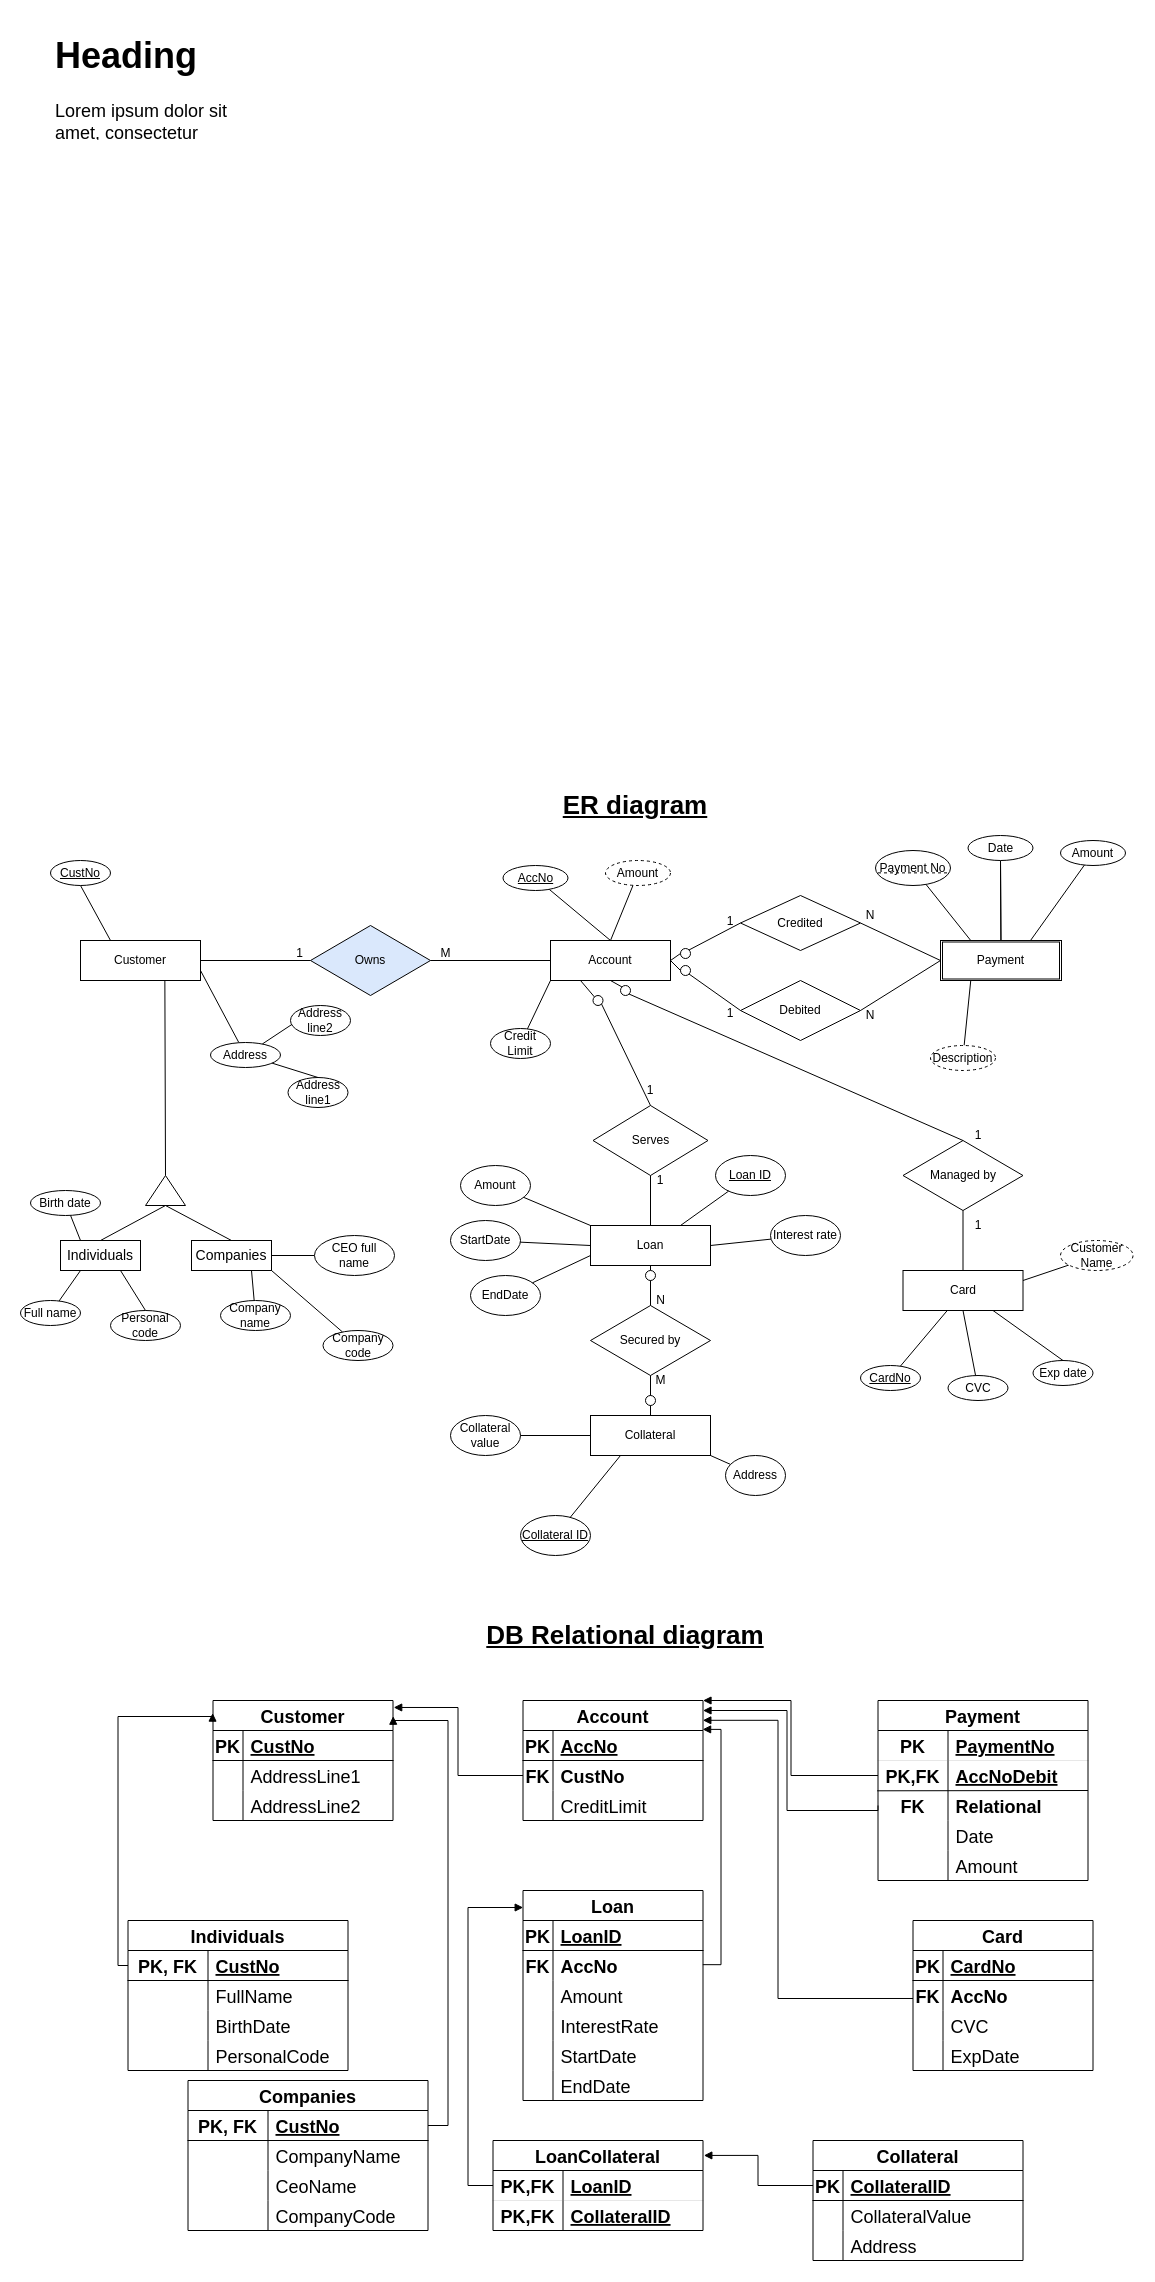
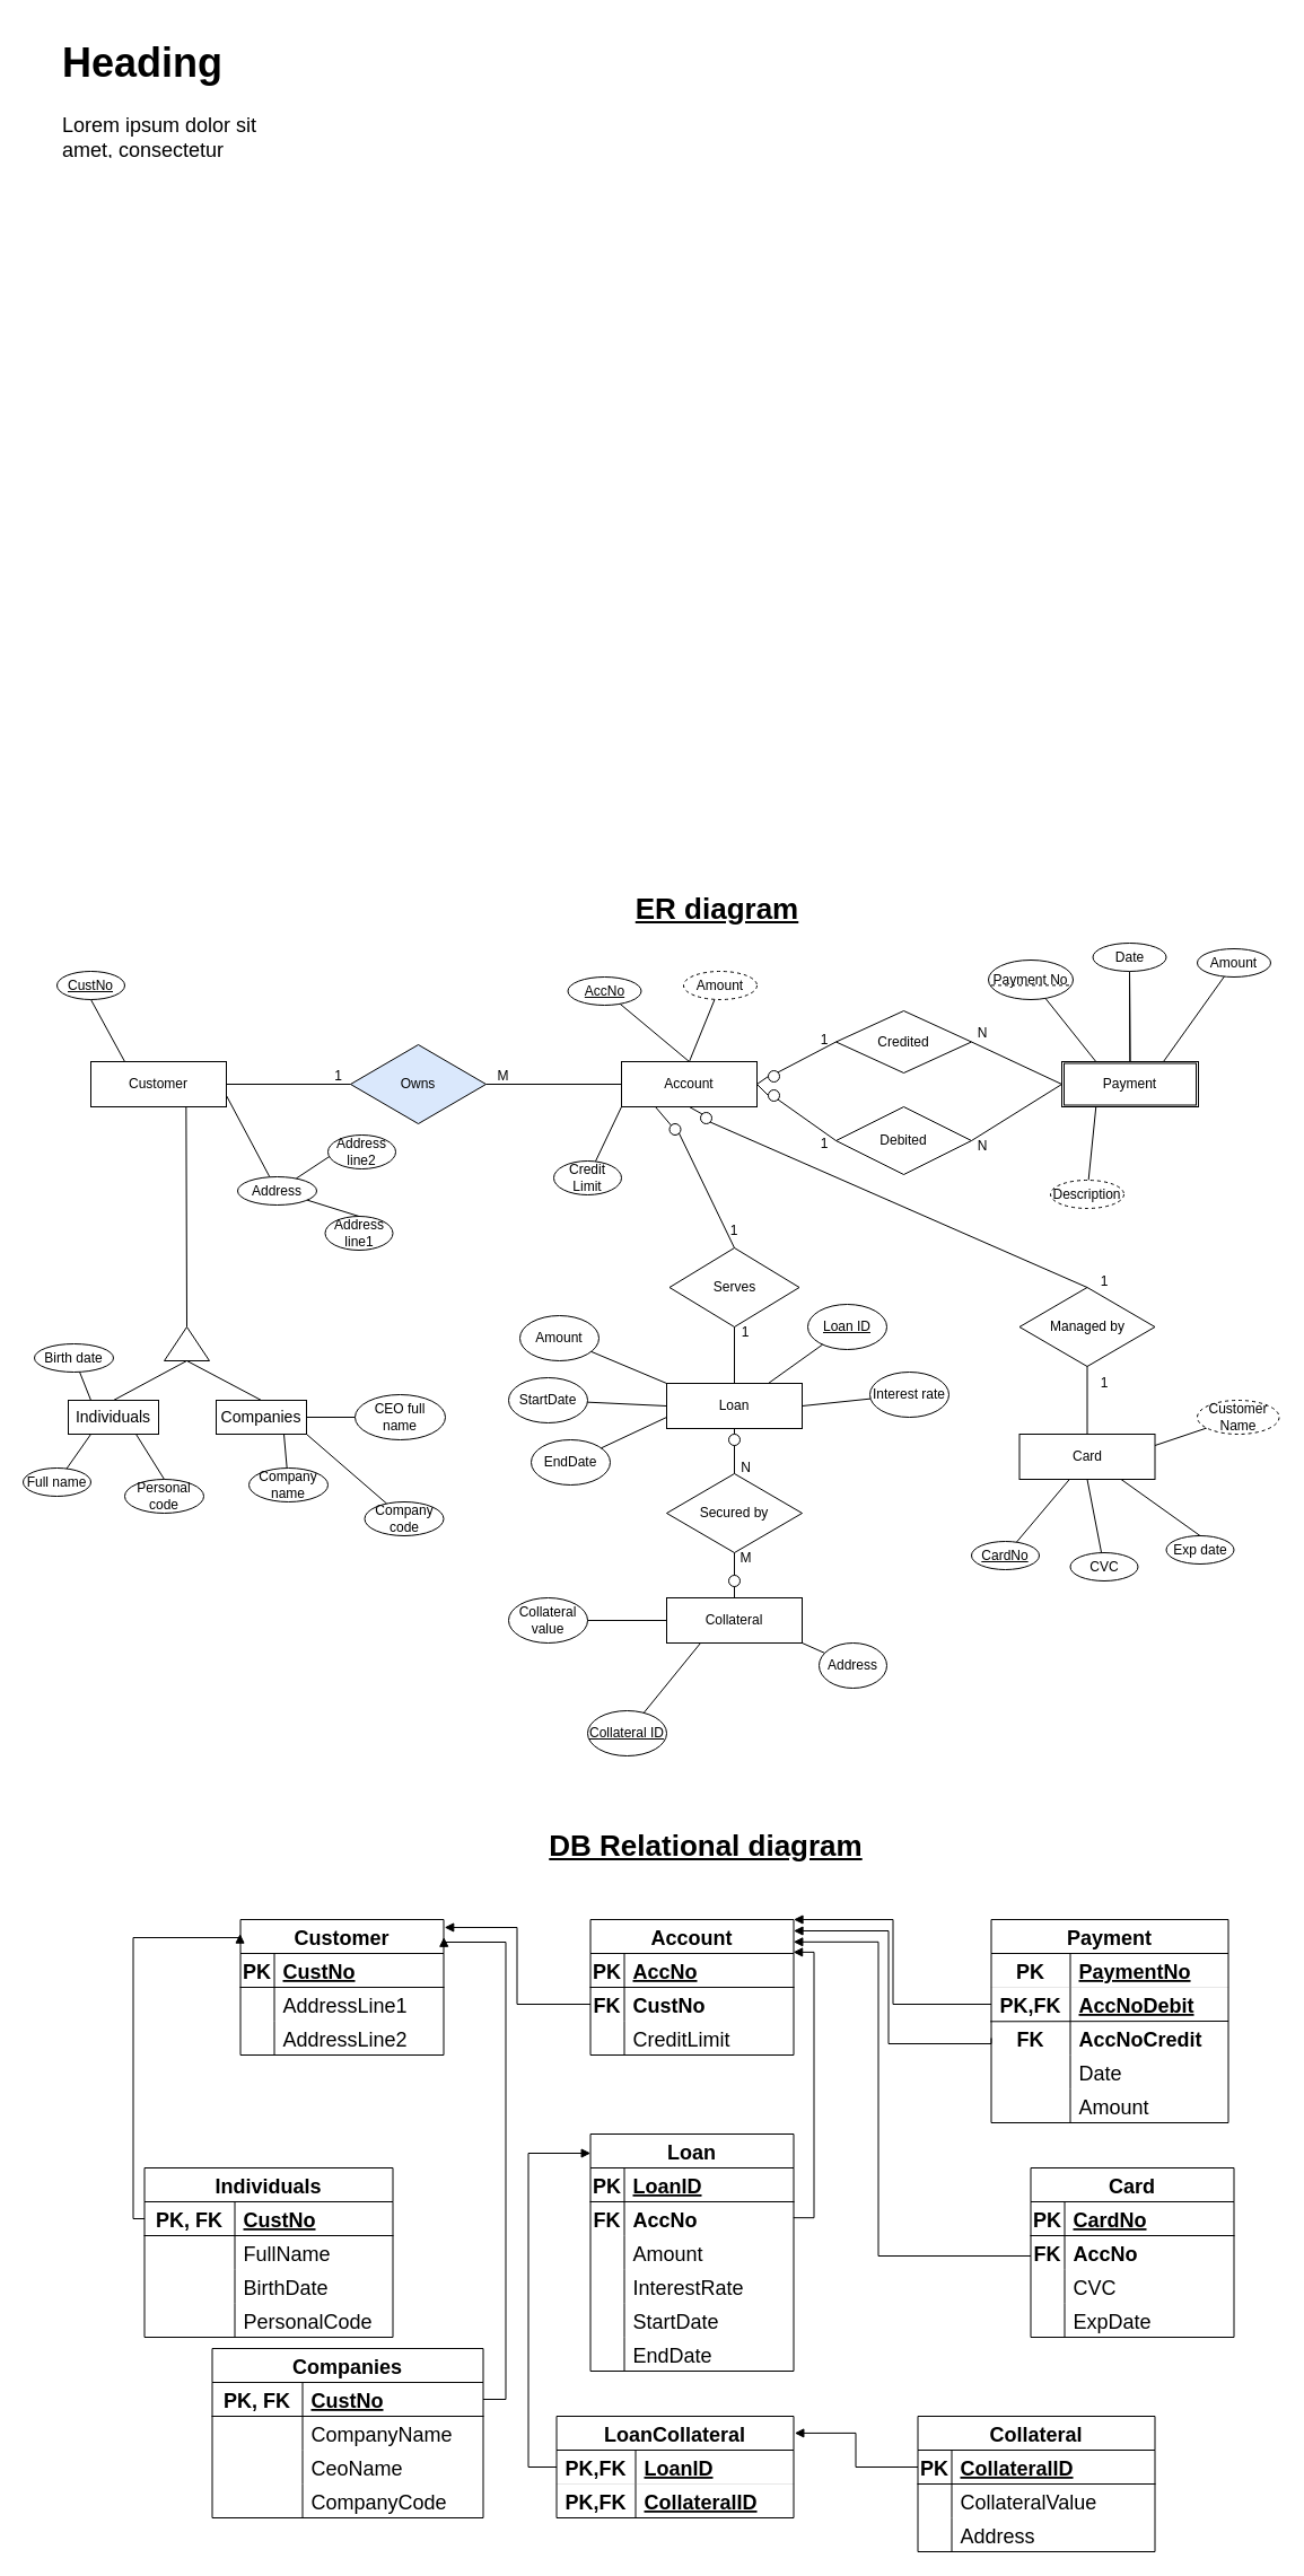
- <mxCell id="128" value="Relational" style="shape=partialRectangle;connectable=0;fillColor=none;top=0;left=0;bottom=0;right=0;align=left;spacingLeft=6;overflow=hidden;fontSize=18;fontStyle=1" parent="126" vertex="1"><mxGeometry x="70" width="140" height="30" as="geometry"><mxRectangle width="140" height="30" as="alternateBounds" /></mxGeometry></mxCell>
+ <mxCell id="128" value="AccNoCredit" style="shape=partialRectangle;connectable=0;fillColor=none;top=0;left=0;bottom=0;right=0;align=left;spacingLeft=6;overflow=hidden;fontSize=18;fontStyle=1" parent="126" vertex="1"><mxGeometry x="70" width="140" height="30" as="geometry"><mxRectangle width="140" height="30" as="alternateBounds" /></mxGeometry></mxCell>
